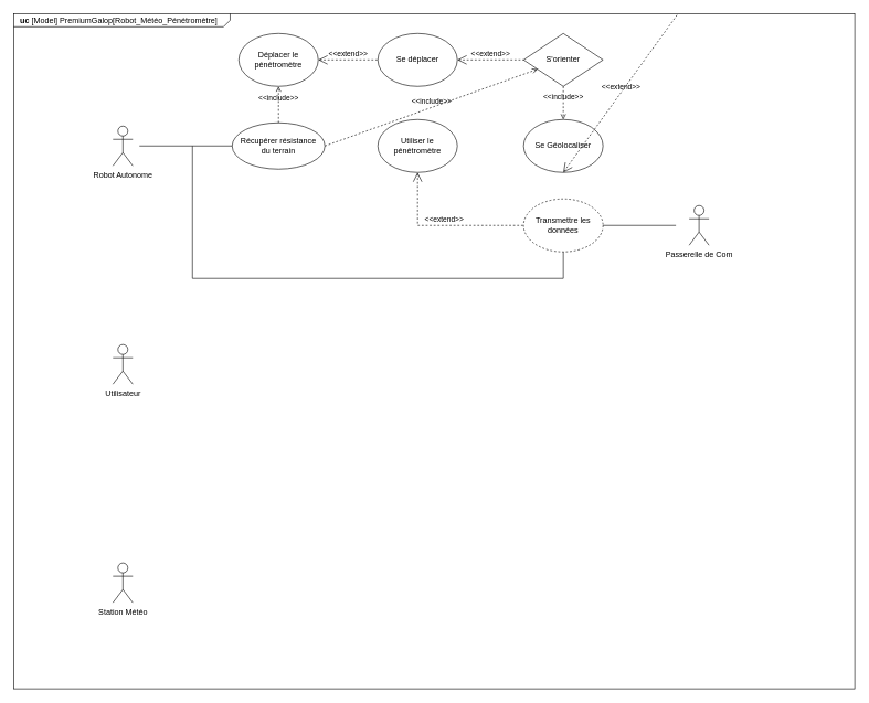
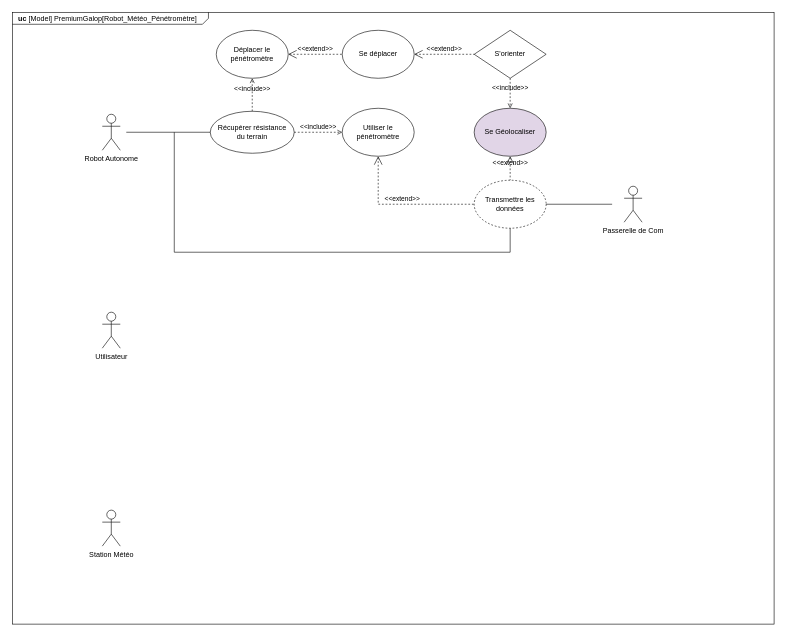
- <mxCell id="20" value="&amp;lt;&amp;lt;extend&amp;gt;&amp;gt;" style="edgeStyle=none;html=1;startArrow=open;endArrow=none;startSize=12;verticalAlign=bottom;dashed=1;labelBackgroundColor=none;rounded=0;exitX=0.5;exitY=1;exitDx=0;exitDy=0;" parent="1" source="11" target="2" edge="1"><mxGeometry width="160" relative="1" as="geometry"><mxPoint x="1020" y="270" as="sourcePoint" /><mxPoint x="840" y="240" as="targetPoint" /><mxPoint as="offset" /></mxGeometry></mxCell>
+ <mxCell id="20" value="&amp;lt;&amp;lt;extend&amp;gt;&amp;gt;" style="edgeStyle=none;html=1;startArrow=open;endArrow=none;startSize=12;verticalAlign=bottom;dashed=1;labelBackgroundColor=none;rounded=0;entryX=0.5;entryY=0;entryDx=0;entryDy=0;exitX=0.5;exitY=1;exitDx=0;exitDy=0;" parent="1" source="11" target="16" edge="1"><mxGeometry width="160" relative="1" as="geometry"><mxPoint x="1020" y="270" as="sourcePoint" /><mxPoint x="840" y="240" as="targetPoint" /><mxPoint as="offset" /></mxGeometry></mxCell>
- <mxCell id="23" value="&amp;lt;&amp;lt;include&amp;gt;&amp;gt;" style="edgeStyle=none;html=1;endArrow=open;verticalAlign=bottom;dashed=1;labelBackgroundColor=none;rounded=0;exitX=1;exitY=0.5;exitDx=0;exitDy=0;" parent="1" source="5" target="10" edge="1"><mxGeometry width="160" relative="1" as="geometry"><mxPoint x="500" y="260" as="sourcePoint" /><mxPoint x="660" y="260" as="targetPoint" /></mxGeometry></mxCell>
+ <mxCell id="23" value="&amp;lt;&amp;lt;include&amp;gt;&amp;gt;" style="edgeStyle=none;html=1;endArrow=open;verticalAlign=bottom;dashed=1;labelBackgroundColor=none;rounded=0;exitX=1;exitY=0.5;exitDx=0;exitDy=0;entryX=0;entryY=0.5;entryDx=0;entryDy=0;" parent="1" source="5" target="21" edge="1"><mxGeometry width="160" relative="1" as="geometry"><mxPoint x="500" y="260" as="sourcePoint" /><mxPoint x="660" y="260" as="targetPoint" /></mxGeometry></mxCell>
- <mxCell id="11" value="Se Géolocaliser" style="ellipse;whiteSpace=wrap;html=1;" parent="1" vertex="1"><mxGeometry x="790" y="180" width="120" height="80" as="geometry" /></mxCell>
+ <mxCell id="11" value="Se Géolocaliser" style="ellipse;whiteSpace=wrap;html=1;fillColor=#e1d5e7;" parent="1" vertex="1"><mxGeometry x="790" y="180" width="120" height="80" as="geometry" /></mxCell>
